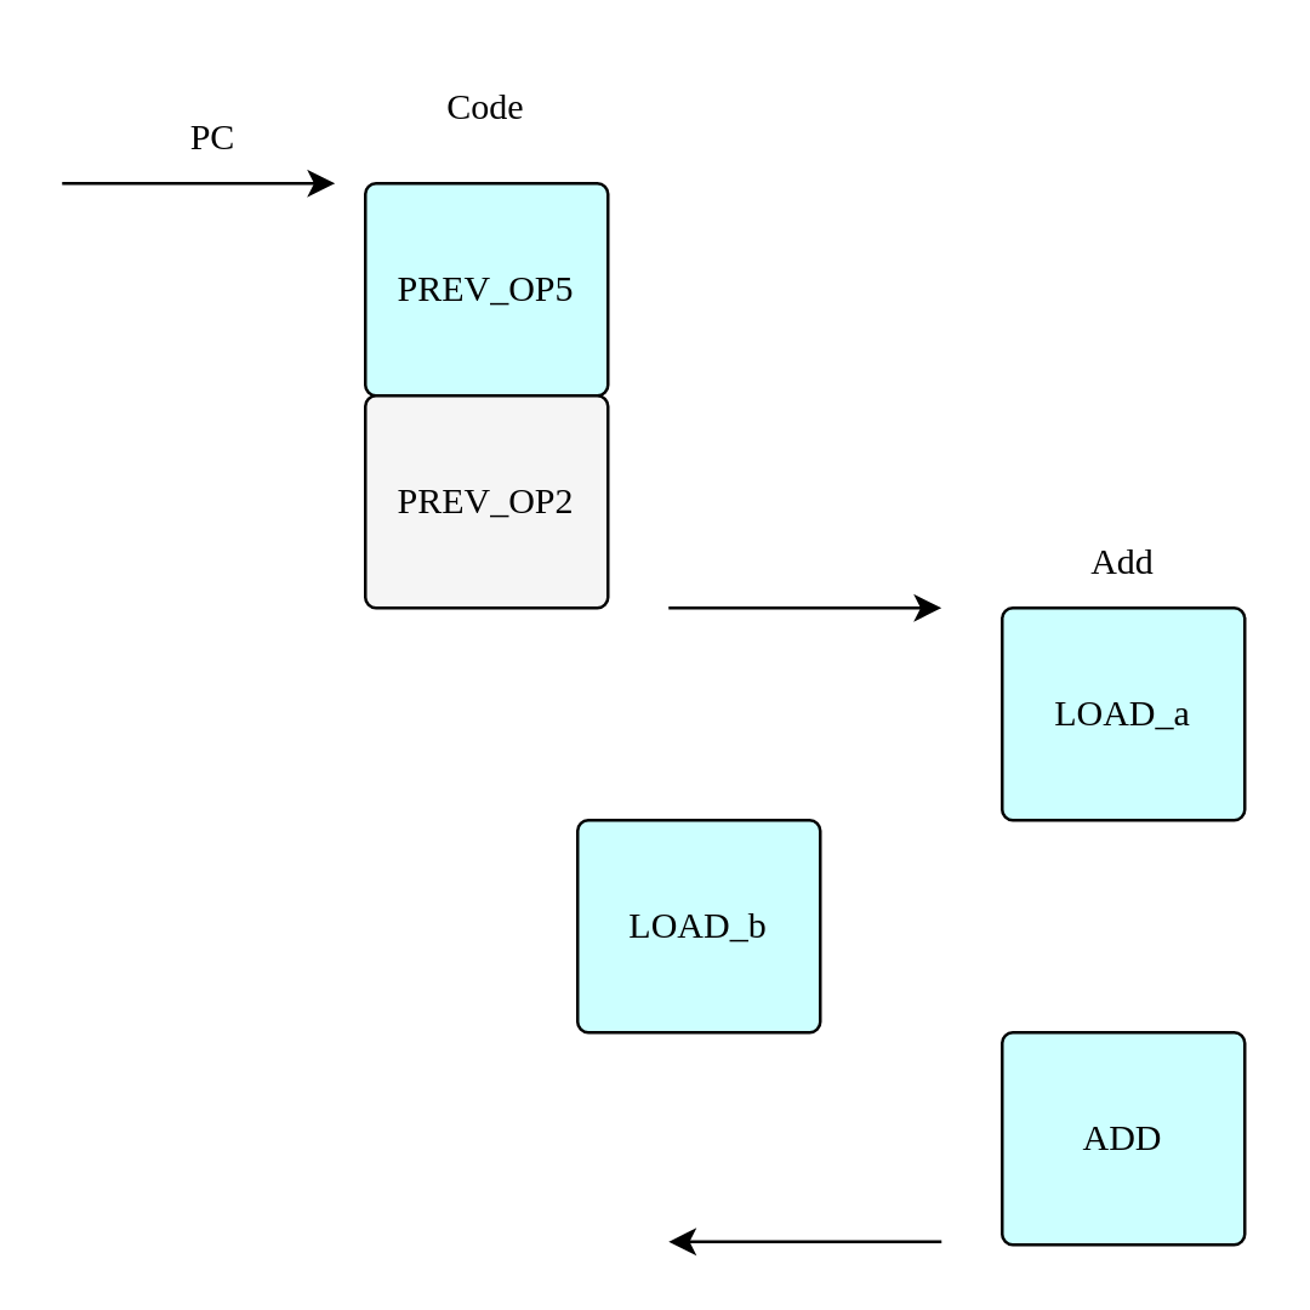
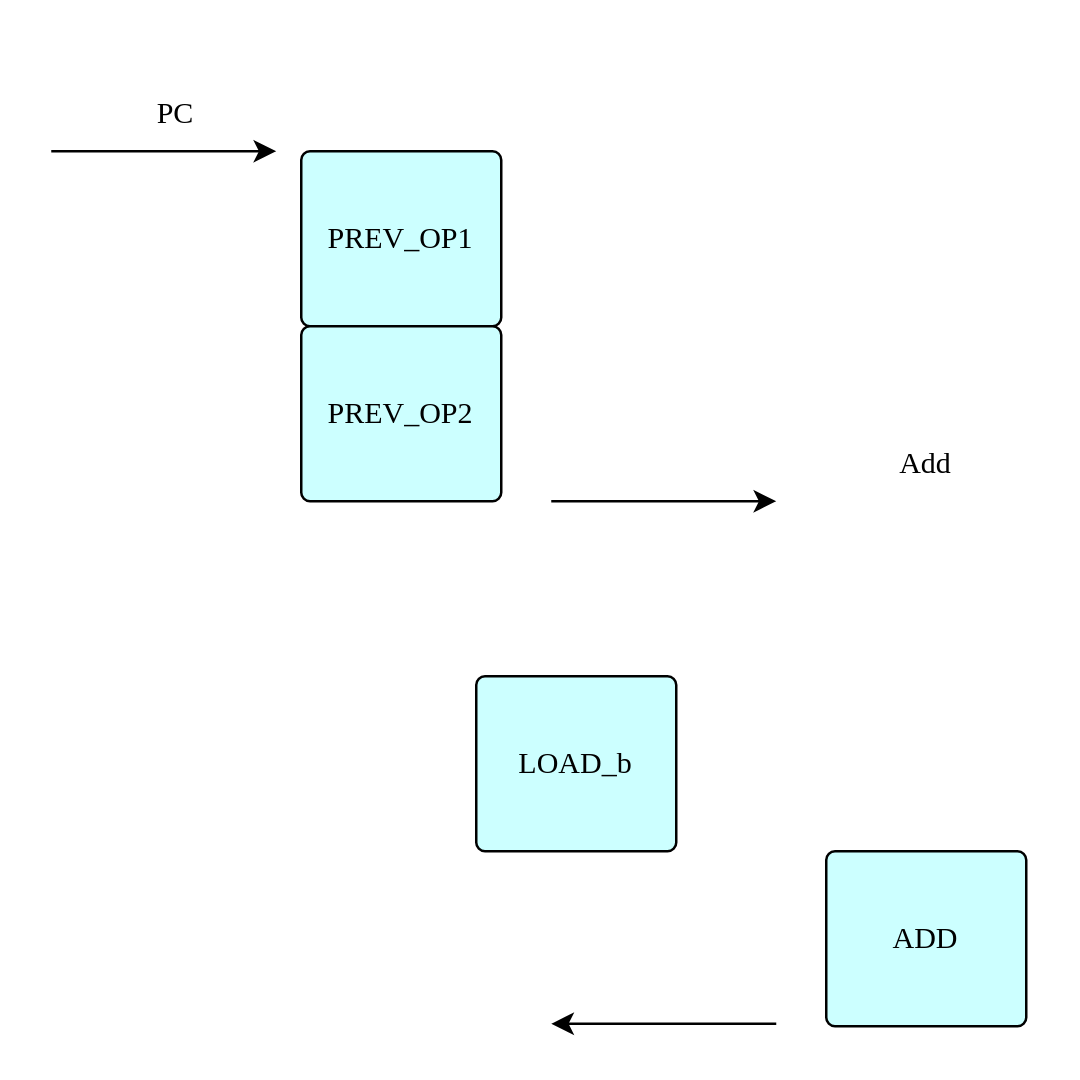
- <mxCell id="3" value="Code" style="text;html=1;strokeColor=none;fillColor=none;align=center;verticalAlign=middle;whiteSpace=wrap;rounded=0;fontFamily=SF Mono;" vertex="1" parent="1"><mxGeometry x="130" y="20" width="60" height="30" as="geometry" /></mxCell>
- <mxCell id="2" value="PREV_OP5" style="rounded=1;whiteSpace=wrap;html=1;arcSize=5;fontFamily=SF Mono;fillColor=#CCFFFF;" vertex="1" parent="1"><mxGeometry x="120" y="60" width="80" height="70" as="geometry" /></mxCell>
+ <mxCell id="2" value="PREV_OP1" style="rounded=1;whiteSpace=wrap;html=1;arcSize=5;fontFamily=SF Mono;fillColor=#CCFFFF;" vertex="1" parent="1"><mxGeometry x="120" y="60" width="80" height="70" as="geometry" /></mxCell>
- <mxCell id="5" value="PREV_OP2" style="rounded=1;whiteSpace=wrap;html=1;arcSize=5;fontFamily=SF Mono;fillColor=#f5f5f5;" vertex="1" parent="1"><mxGeometry x="120" y="130" width="80" height="70" as="geometry" /></mxCell>
+ <mxCell id="5" value="PREV_OP2" style="rounded=1;whiteSpace=wrap;html=1;arcSize=5;fontFamily=SF Mono;fillColor=#CCFFFF;" vertex="1" parent="1"><mxGeometry x="120" y="130" width="80" height="70" as="geometry" /></mxCell>
- <mxCell id="6" value="LOAD_a" style="rounded=1;whiteSpace=wrap;html=1;arcSize=5;fontFamily=SF Mono;fillColor=#CCFFFF;" vertex="1" parent="1"><mxGeometry x="330" y="200" width="80" height="70" as="geometry" /></mxCell>
